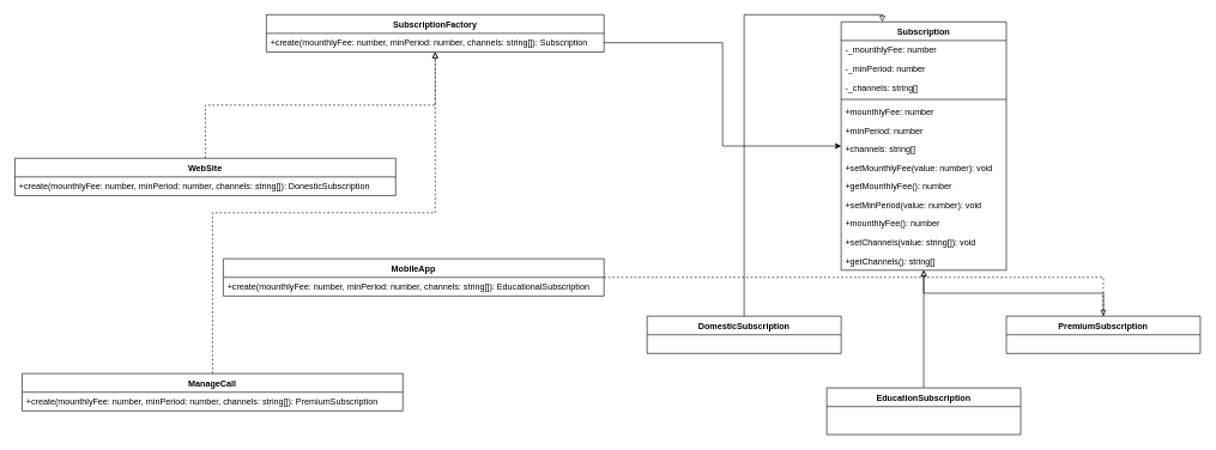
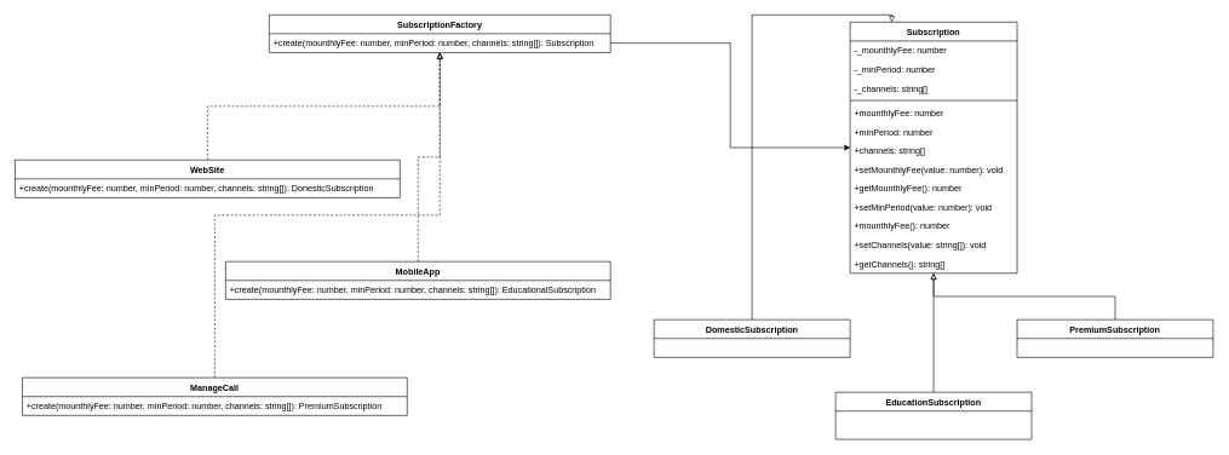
- <mxCell id="27" style="edgeStyle=orthogonalEdgeStyle;rounded=0;html=1;dashed=1;endArrow=block;endFill=0;" parent="1" source="28" target="23" edge="1"><mxGeometry relative="1" as="geometry" /></mxCell>
+ <mxCell id="27" style="edgeStyle=orthogonalEdgeStyle;rounded=0;html=1;dashed=1;endArrow=block;endFill=0;" parent="1" source="28" target="18" edge="1"><mxGeometry relative="1" as="geometry" /></mxCell>
